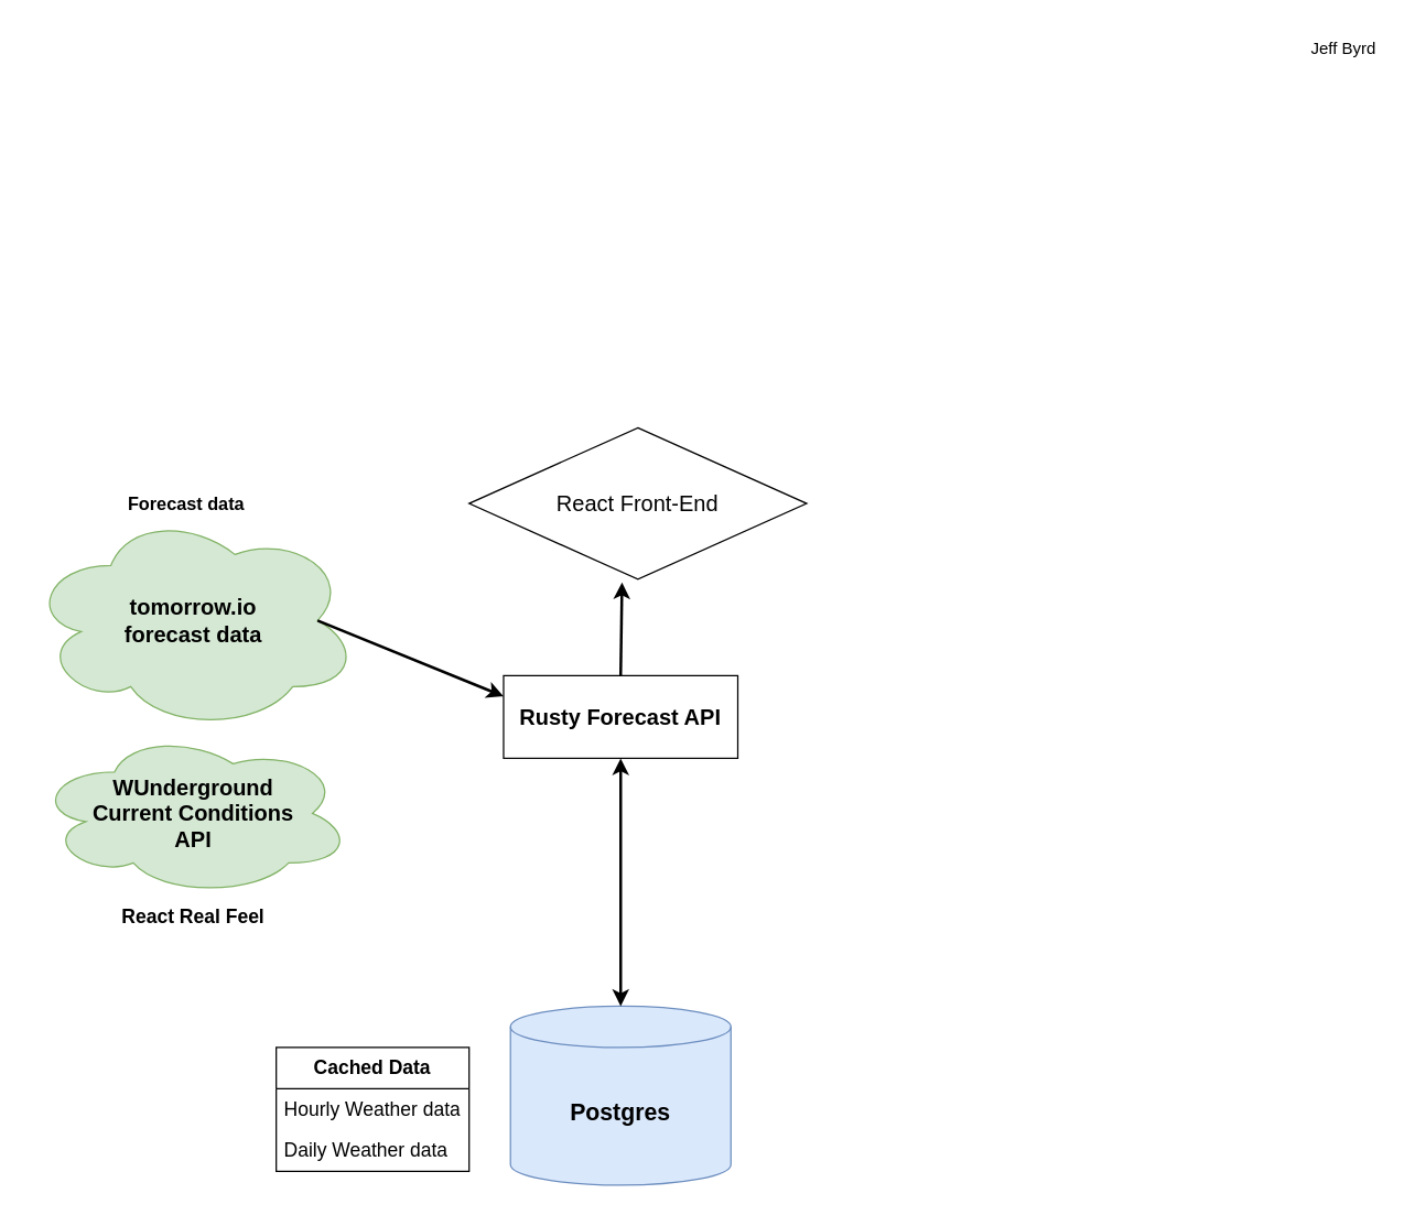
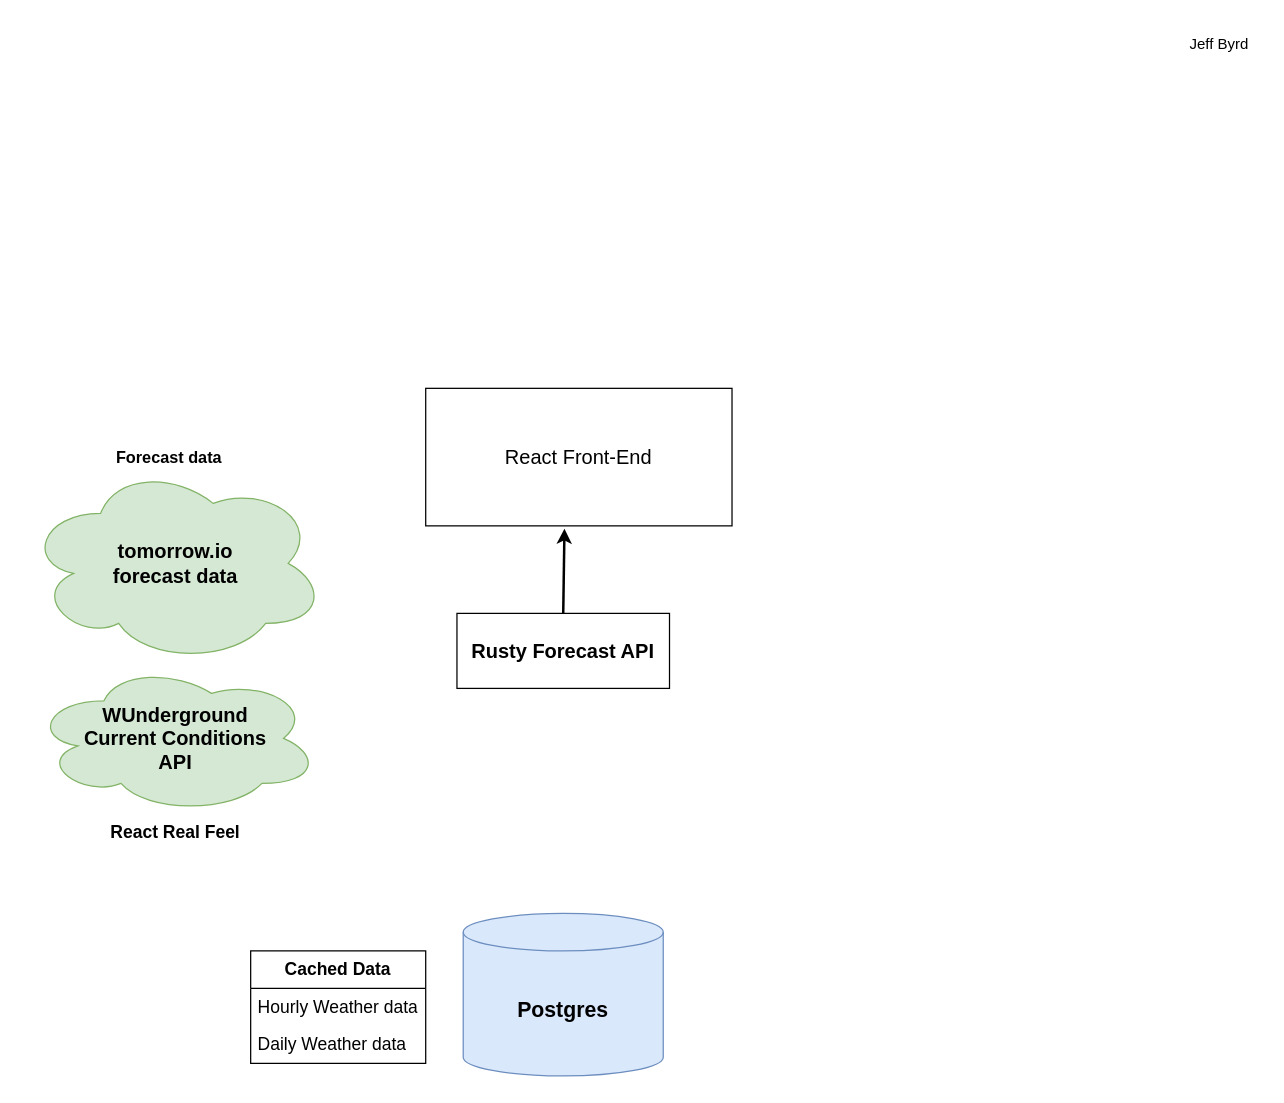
- <mxCell id="14" value="React Front-End" style="rhombus;whiteSpace=wrap;html=1;fontSize=16;" parent="1" vertex="1"><mxGeometry x="340" y="310" width="245" height="110" as="geometry" /></mxCell>
+ <mxCell id="14" value="React Front-End" style="rounded=0;whiteSpace=wrap;html=1;fontSize=16;" parent="1" vertex="1"><mxGeometry x="340" y="310" width="245" height="110" as="geometry" /></mxCell>
- <mxCell id="6" value="" style="endArrow=classic;html=1;rounded=0;exitX=0.875;exitY=0.5;exitDx=0;exitDy=0;exitPerimeter=0;entryX=0;entryY=0.25;entryDx=0;entryDy=0;strokeWidth=2;" parent="1" source="3" target="5" edge="1"><mxGeometry width="50" height="50" relative="1" as="geometry"><mxPoint x="310" y="310" as="sourcePoint" /><mxPoint x="360" y="260" as="targetPoint" /></mxGeometry></mxCell>
- <mxCell id="7" value="" style="endArrow=classic;startArrow=classic;html=1;rounded=0;exitX=0.5;exitY=0;exitDx=0;exitDy=0;exitPerimeter=0;entryX=0.5;entryY=1;entryDx=0;entryDy=0;strokeWidth=2;" parent="1" source="2" target="5" edge="1"><mxGeometry width="50" height="50" relative="1" as="geometry"><mxPoint x="310" y="300" as="sourcePoint" /><mxPoint x="360" y="250" as="targetPoint" /></mxGeometry></mxCell>
